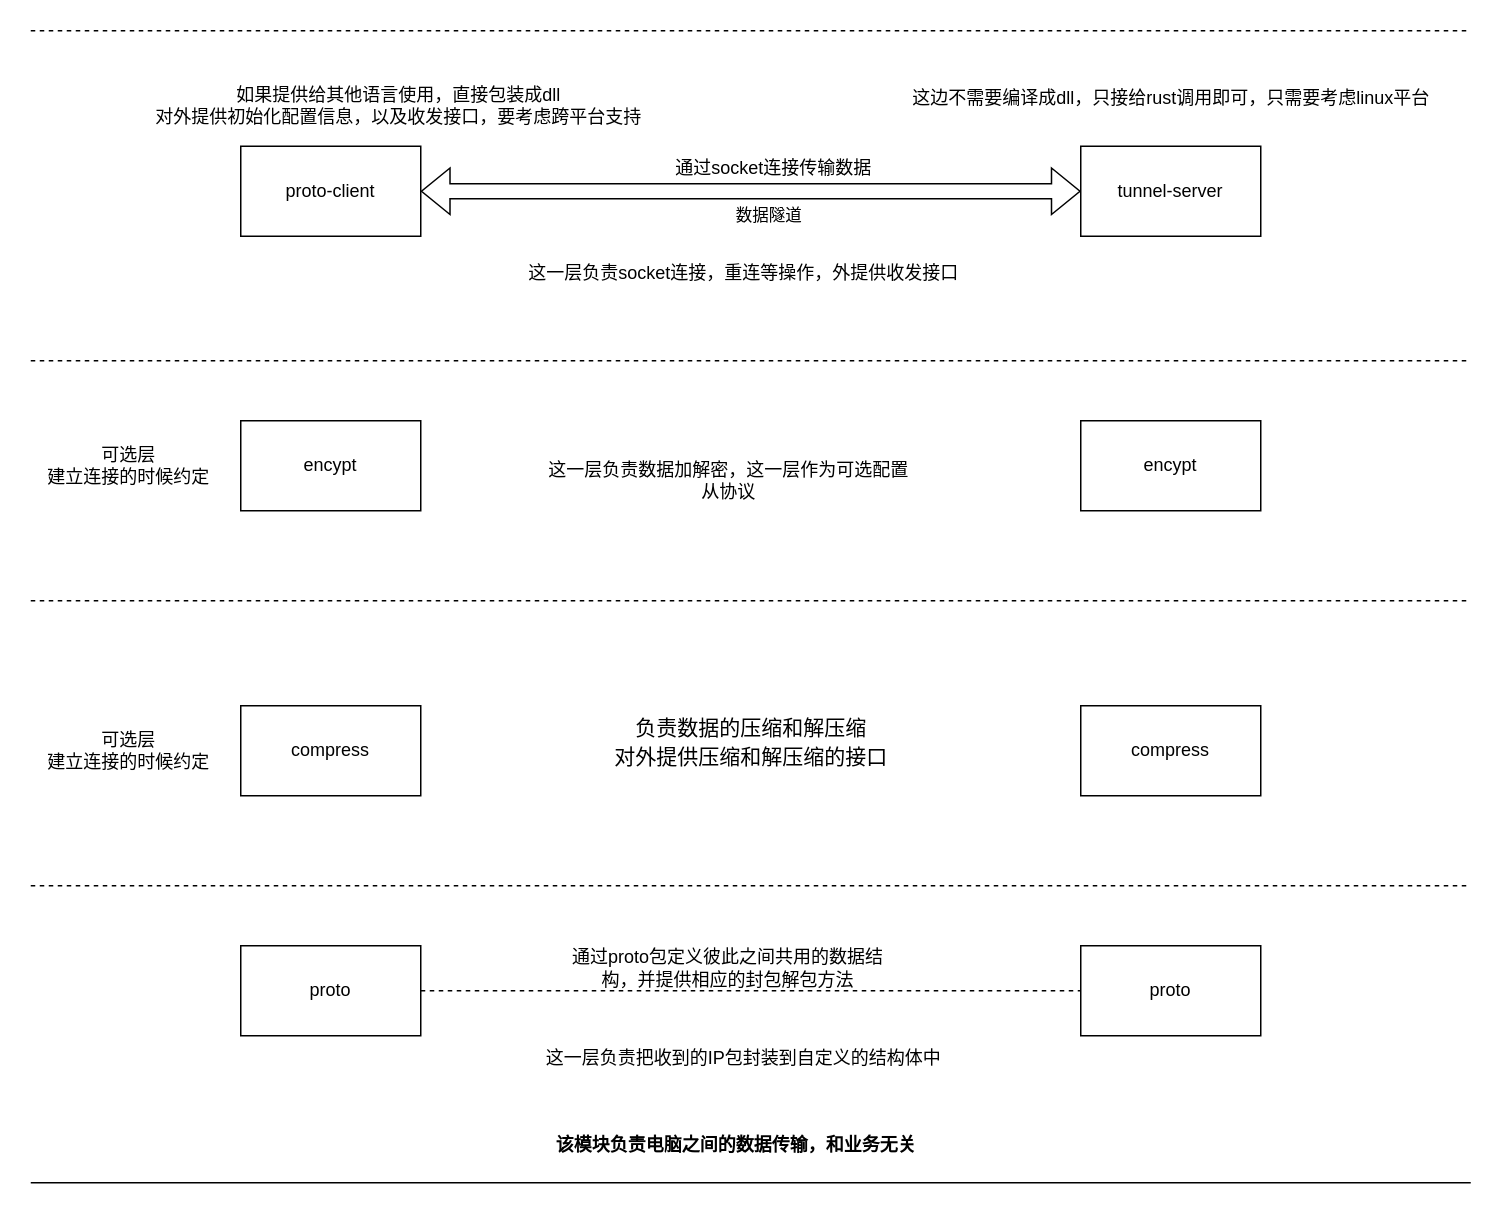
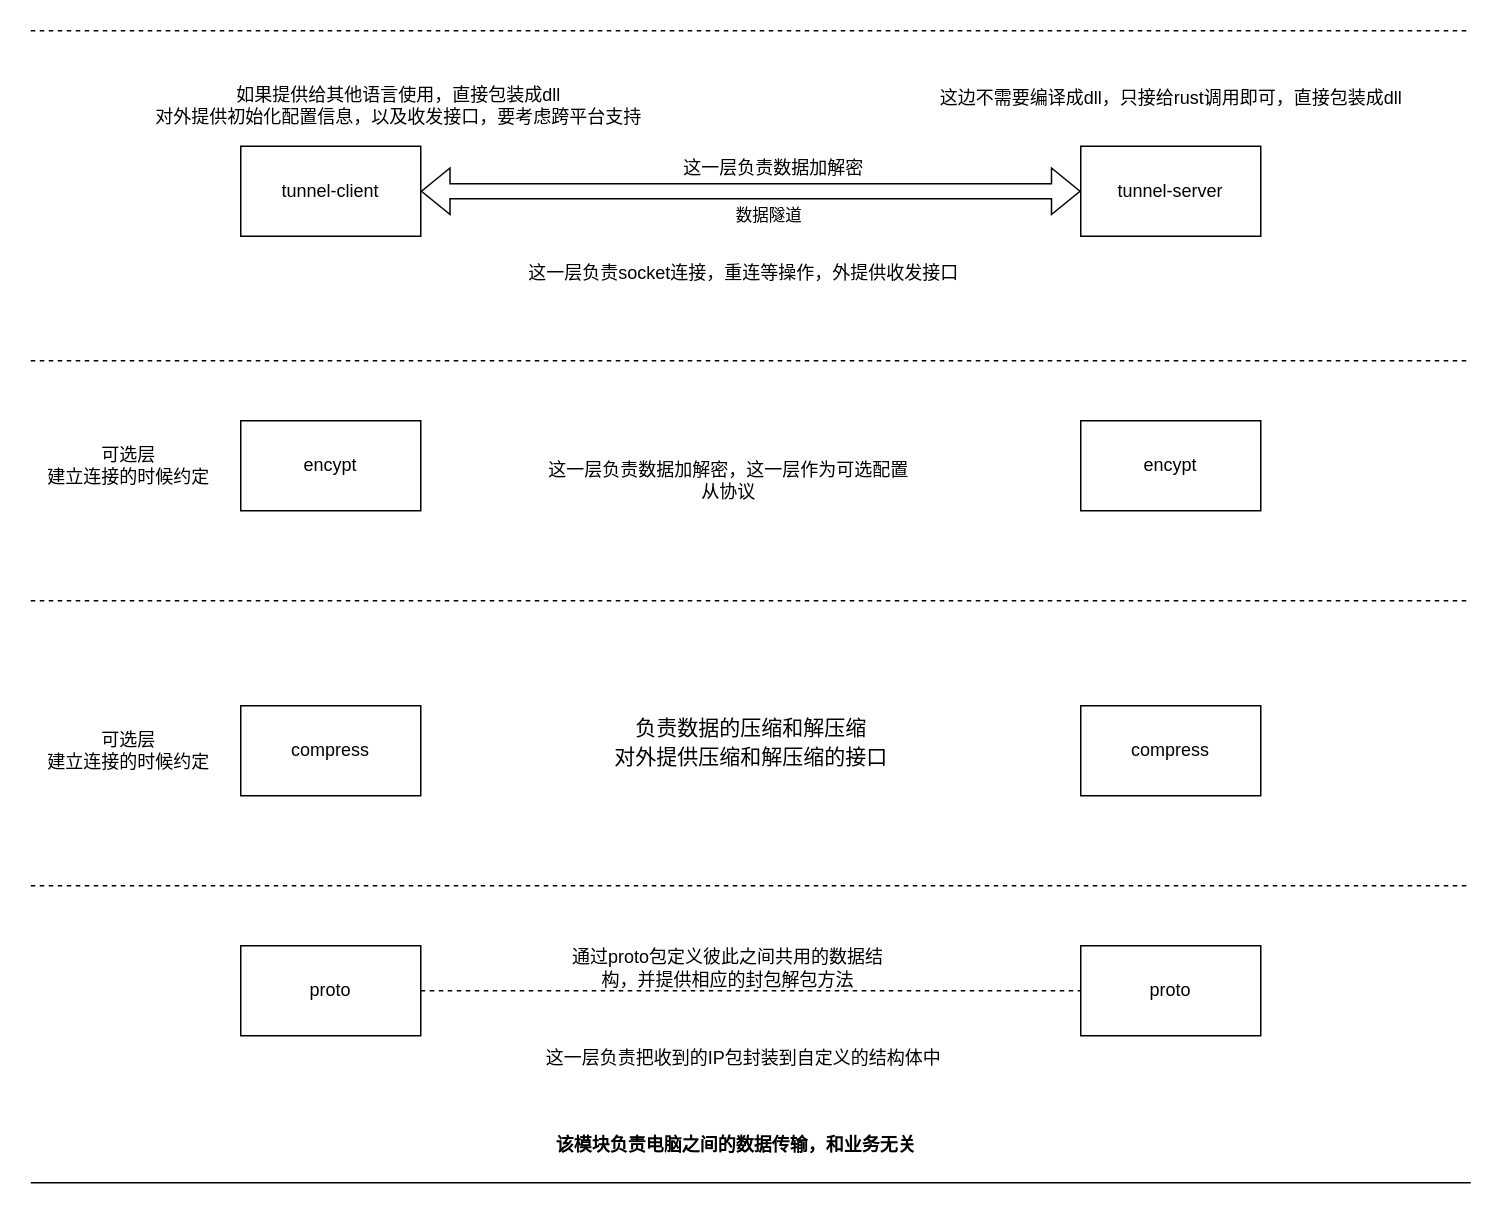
- <mxCell id="15" value="这边不需要编译成dll，只接给rust调用即可，只需要考虑linux平台" style="text;html=1;align=center;verticalAlign=middle;resizable=0;points=[];autosize=1;strokeColor=none;fillColor=none;" vertex="1" parent="1"><mxGeometry x="595" y="50" width="370" height="30" as="geometry" /></mxCell>
+ <mxCell id="15" value="这边不需要编译成dll，只接给rust调用即可，直接包装成dll" style="text;html=1;align=center;verticalAlign=middle;resizable=0;points=[];autosize=1;strokeColor=none;fillColor=none;" vertex="1" parent="1"><mxGeometry x="595" y="50" width="370" height="30" as="geometry" /></mxCell>
- <mxCell id="9" value="通过socket连接传输数据" style="text;html=1;align=center;verticalAlign=middle;resizable=0;points=[];autosize=1;strokeColor=none;fillColor=none;" vertex="1" parent="1"><mxGeometry x="440" y="97" width="150" height="30" as="geometry" /></mxCell>
+ <mxCell id="9" value="这一层负责数据加解密" style="text;html=1;align=center;verticalAlign=middle;resizable=0;points=[];autosize=1;strokeColor=none;fillColor=none;" vertex="1" parent="1"><mxGeometry x="440" y="97" width="150" height="30" as="geometry" /></mxCell>
- <mxCell id="2" value="&lt;div&gt;proto-client&lt;/div&gt;" style="rounded=0;whiteSpace=wrap;html=1;" vertex="1" parent="1"><mxGeometry x="160" y="97" width="120" height="60" as="geometry" /></mxCell>
+ <mxCell id="2" value="&lt;div&gt;tunnel-client&lt;/div&gt;" style="rounded=0;whiteSpace=wrap;html=1;" vertex="1" parent="1"><mxGeometry x="160" y="97" width="120" height="60" as="geometry" /></mxCell>
